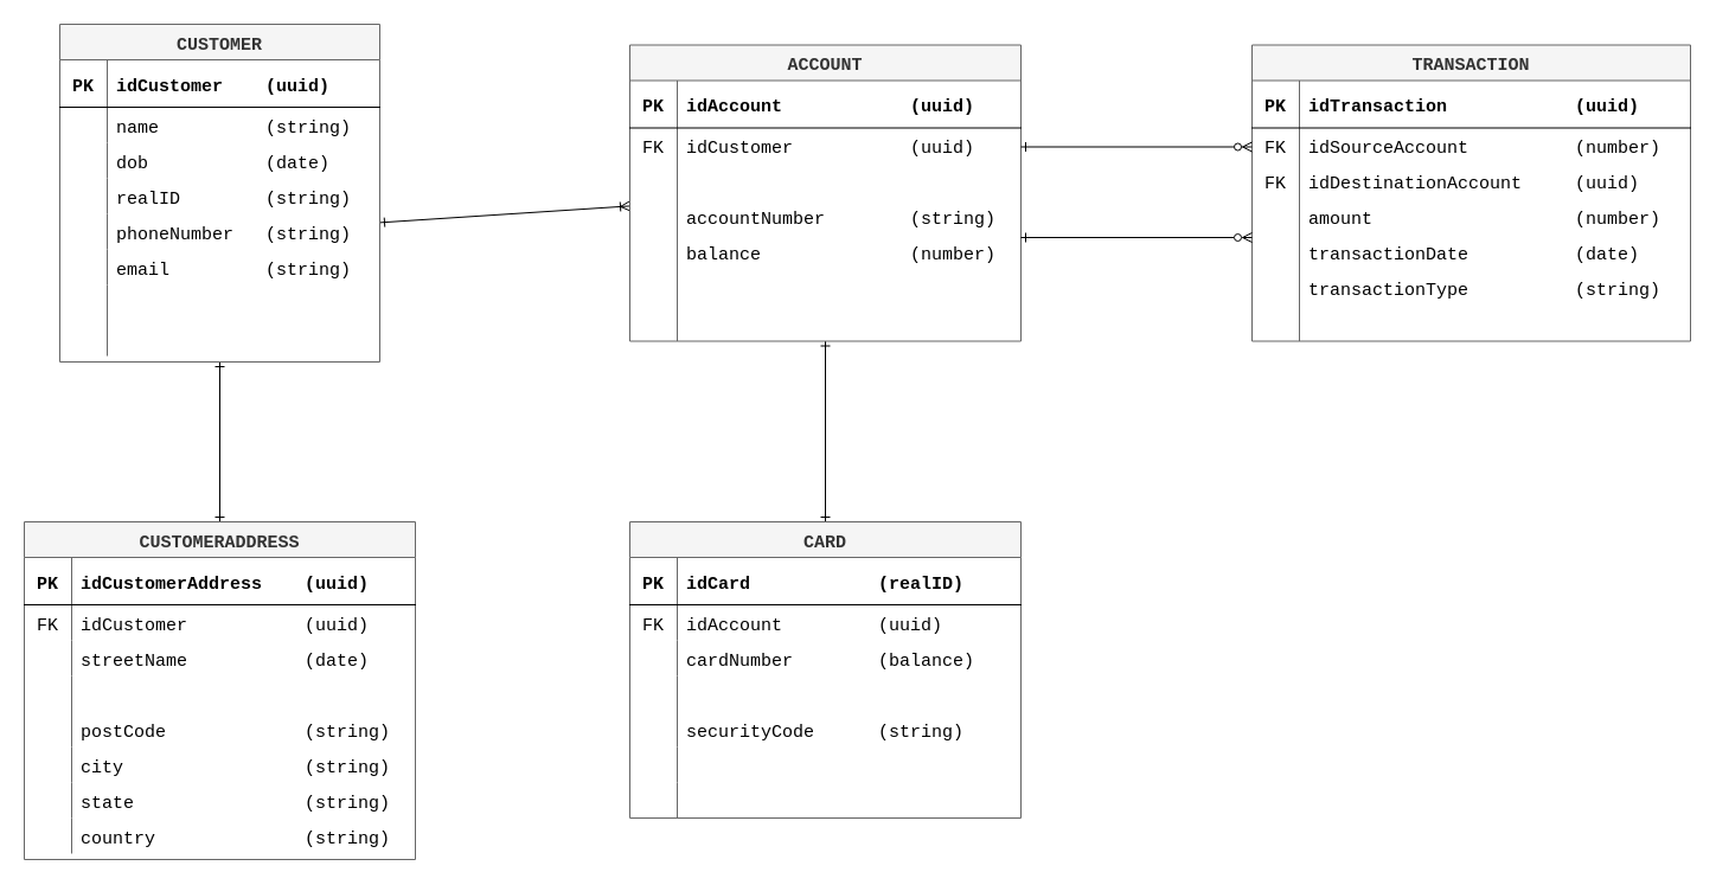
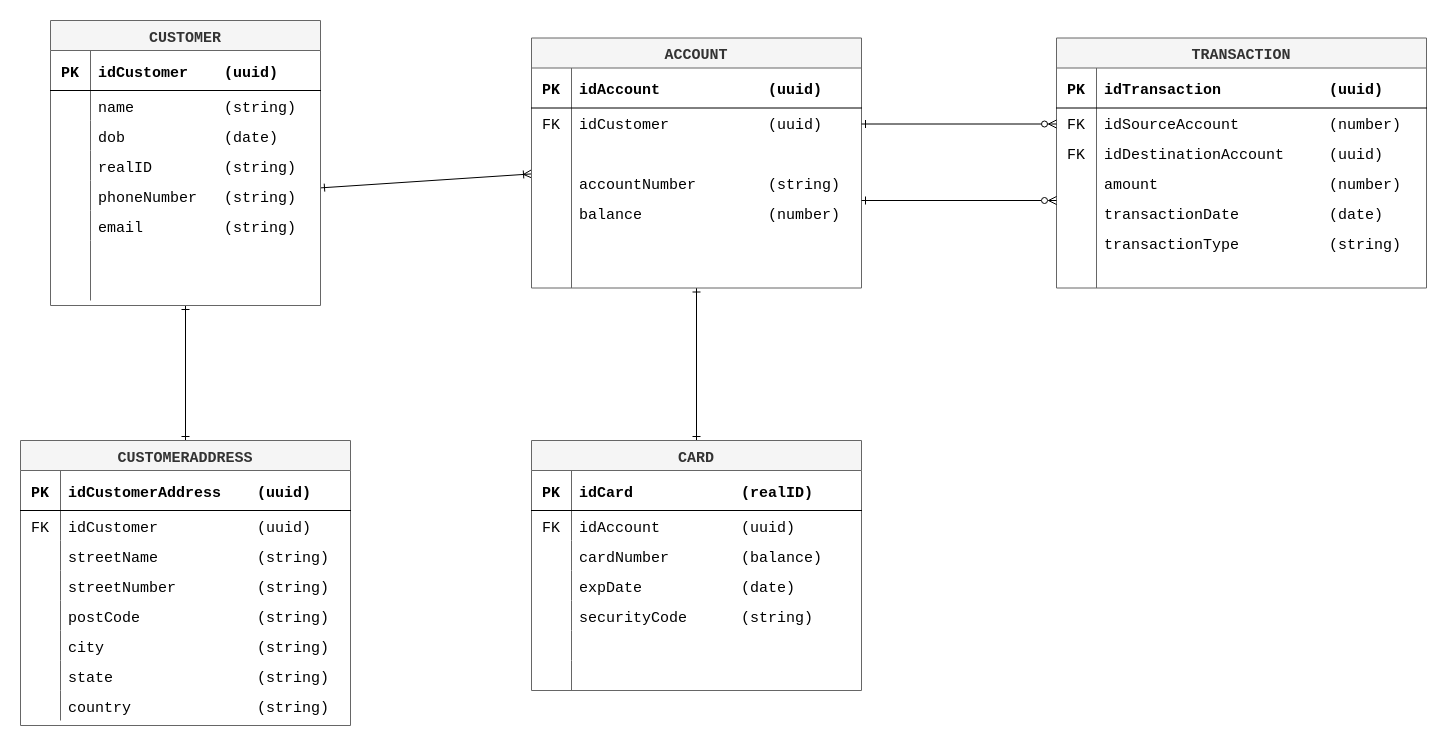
- <mxCell id="39" value="streetName           (date)" style="shape=partialRectangle;connectable=0;fillColor=none;top=0;left=0;bottom=0;right=0;align=left;spacingLeft=6;overflow=hidden;fontFamily=Courier New;fontSize=15;" parent="37" vertex="1"><mxGeometry x="40" width="290" height="30" as="geometry"><mxRectangle width="290" height="30" as="alternateBounds" /></mxGeometry></mxCell>
+ <mxCell id="39" value="streetName           (string)" style="shape=partialRectangle;connectable=0;fillColor=none;top=0;left=0;bottom=0;right=0;align=left;spacingLeft=6;overflow=hidden;fontFamily=Courier New;fontSize=15;" parent="37" vertex="1"><mxGeometry x="40" width="290" height="30" as="geometry"><mxRectangle width="290" height="30" as="alternateBounds" /></mxGeometry></mxCell>
+ <mxCell id="42" value="streetNumber         (string)" style="shape=partialRectangle;connectable=0;fillColor=none;top=0;left=0;bottom=0;right=0;align=left;spacingLeft=6;overflow=hidden;fontFamily=Courier New;fontSize=15;" parent="40" vertex="1"><mxGeometry x="40" width="290" height="30" as="geometry"><mxRectangle width="290" height="30" as="alternateBounds" /></mxGeometry></mxCell>
+ <mxCell id="88" value="expDate           (date)" style="shape=partialRectangle;connectable=0;fillColor=none;top=0;left=0;bottom=0;right=0;align=left;spacingLeft=6;overflow=hidden;fontFamily=Courier New;fontSize=15;" parent="86" vertex="1"><mxGeometry x="40" width="290" height="30" as="geometry"><mxRectangle width="290" height="30" as="alternateBounds" /></mxGeometry></mxCell>
